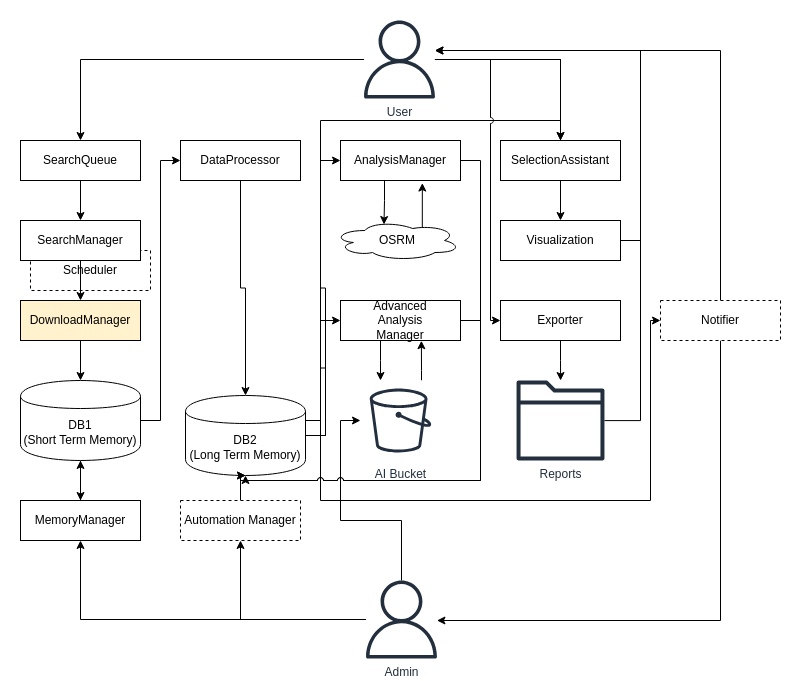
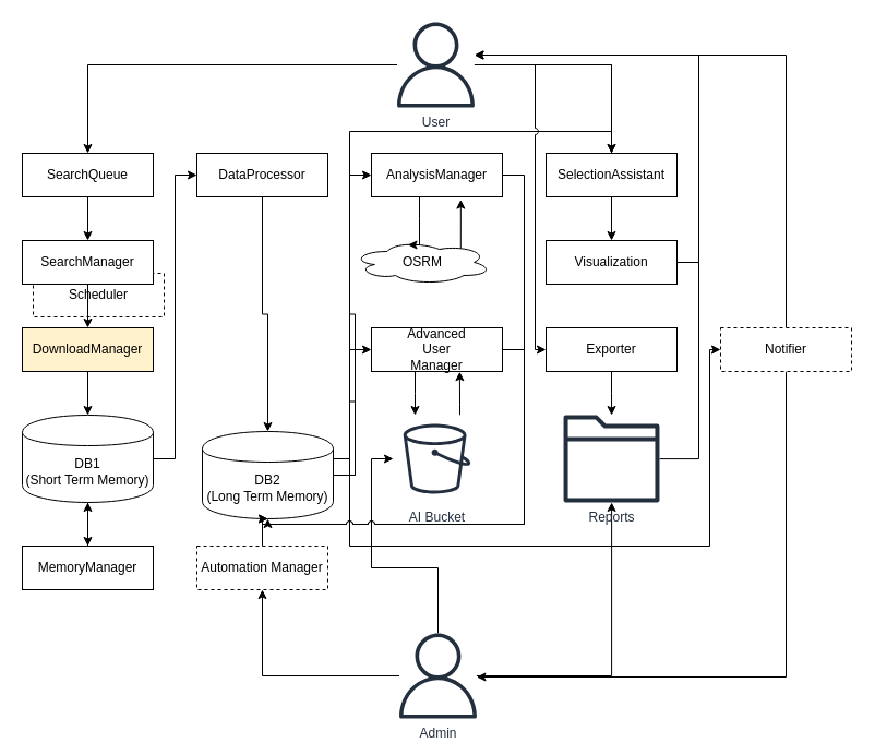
- <mxCell id="21" value="OSRM" style="ellipse;shape=cloud;whiteSpace=wrap;html=1;" vertex="1" parent="1"><mxGeometry x="332.5" y="220" width="127.5" height="40" as="geometry" /></mxCell>
+ <mxCell id="21" value="OSRM" style="ellipse;shape=cloud;whiteSpace=wrap;html=1;" vertex="1" parent="1"><mxGeometry x="322.5" y="220" width="127.5" height="40" as="geometry" /></mxCell>
- <mxCell id="36" value="Advanced&lt;div&gt;Analysis&lt;/div&gt;&lt;div&gt;Manager&lt;/div&gt;" style="rounded=0;whiteSpace=wrap;html=1;" vertex="1" parent="1"><mxGeometry x="340" y="300" width="120" height="40" as="geometry" /></mxCell>
+ <mxCell id="36" value="Advanced&lt;div&gt;User&lt;/div&gt;&lt;div&gt;Manager&lt;/div&gt;" style="rounded=0;whiteSpace=wrap;html=1;" vertex="1" parent="1"><mxGeometry x="340" y="300" width="120" height="40" as="geometry" /></mxCell>
- <mxCell id="16" style="edgeStyle=orthogonalEdgeStyle;rounded=0;orthogonalLoop=1;jettySize=auto;html=1;" edge="1" parent="1" source="19" target="38"><mxGeometry relative="1" as="geometry"><mxPoint x="90" y="630" as="targetPoint" /></mxGeometry></mxCell>
+ <mxCell id="16" style="edgeStyle=orthogonalEdgeStyle;rounded=0;orthogonalLoop=1;jettySize=auto;html=1;" edge="1" parent="1" source="19" target="50"><mxGeometry relative="1" as="geometry"><mxPoint x="90" y="630" as="targetPoint" /></mxGeometry></mxCell>
